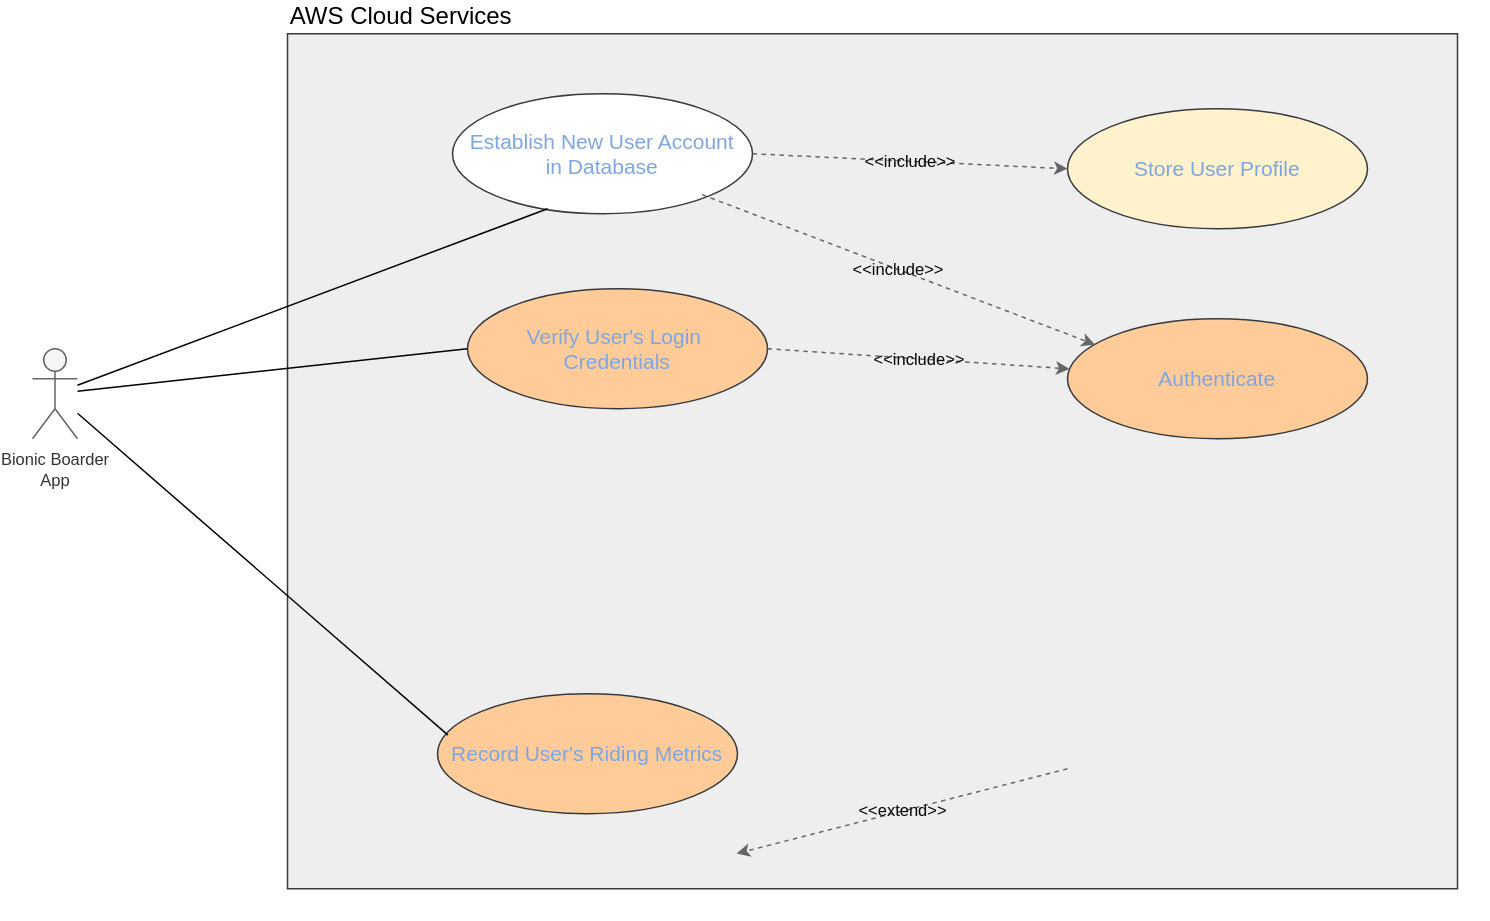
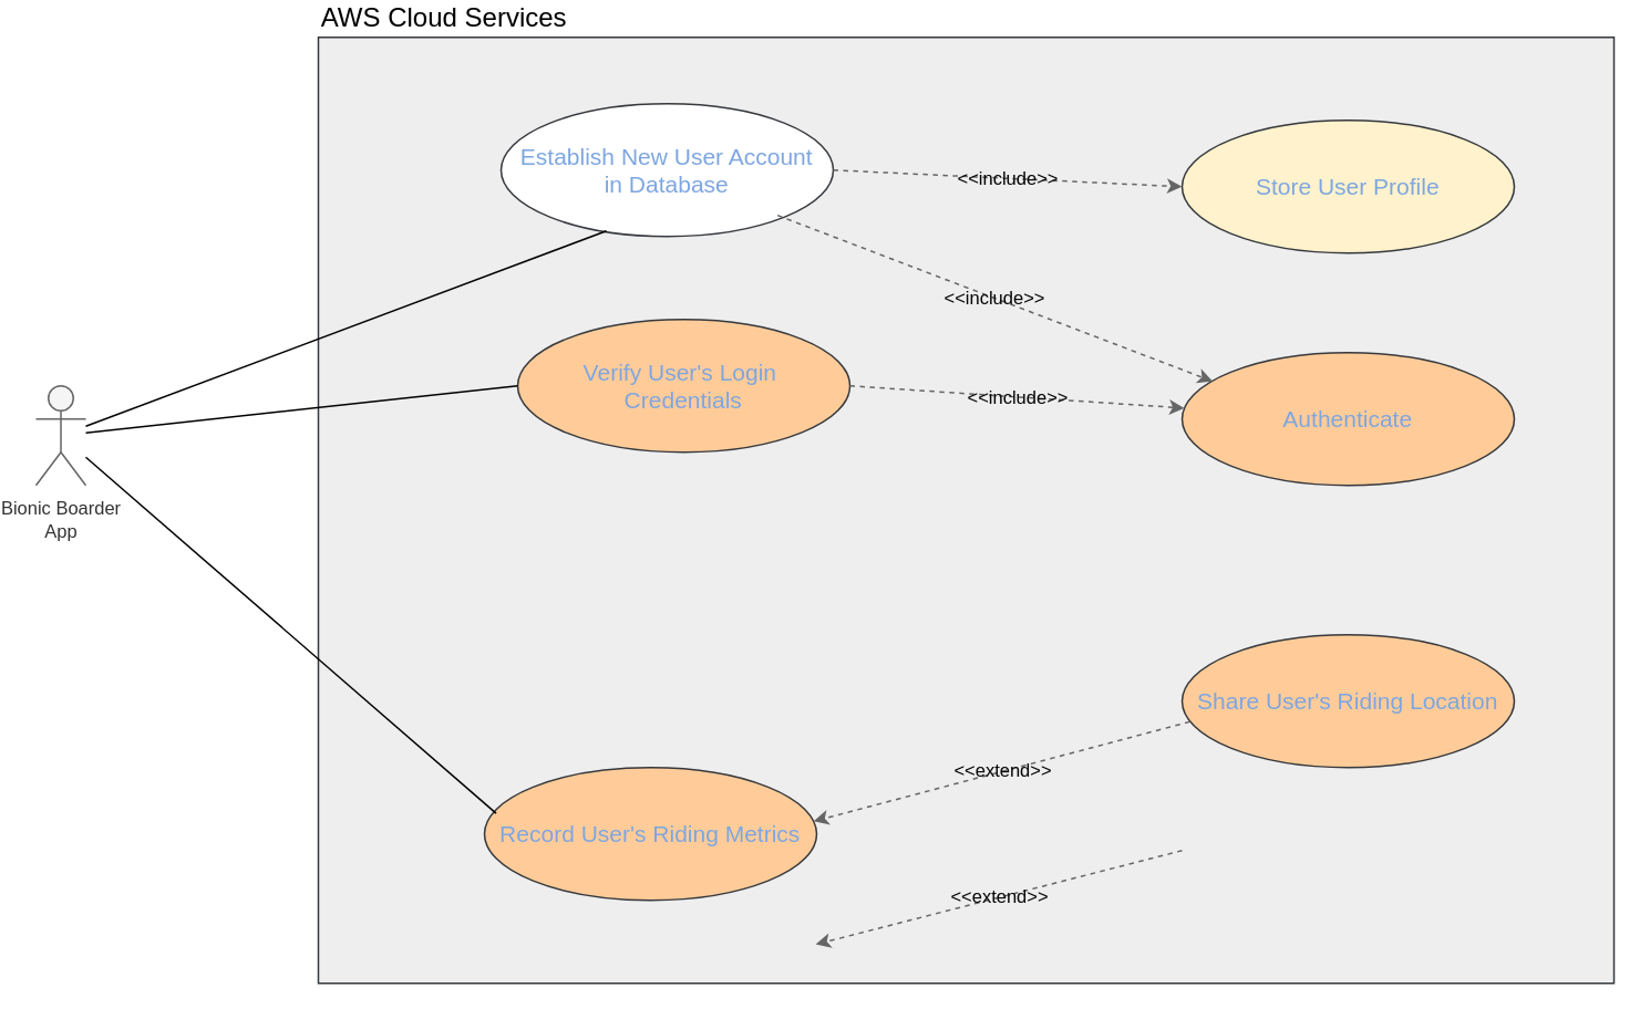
+ <mxCell id="17" value="&lt;font style=&quot;font-size: 14px;&quot;&gt;Share User's Riding Location&lt;/font&gt;" style="ellipse;whiteSpace=wrap;html=1;fillColor=#ffcc99;strokeColor=#36393d;fontColor=#7EA6E0;" vertex="1" parent="1"><mxGeometry x="710" y="380" width="200" height="80" as="geometry" /></mxCell>
+ <mxCell id="18" value="&amp;lt;&amp;lt;extend&amp;gt;&amp;gt;" style="endArrow=classic;html=1;rounded=0;fillColor=#f5f5f5;gradientColor=#b3b3b3;strokeColor=#666666;dashed=1;fontColor=#060606;align=center;labelBackgroundColor=none;entryX=0.991;entryY=0.405;entryDx=0;entryDy=0;entryPerimeter=0;exitX=0.023;exitY=0.655;exitDx=0;exitDy=0;exitPerimeter=0;" edge="1" parent="1" source="17" target="15"><mxGeometry width="50" height="50" relative="1" as="geometry"><mxPoint x="800" y="440" as="sourcePoint" /><mxPoint x="550" y="440" as="targetPoint" /></mxGeometry></mxCell>
